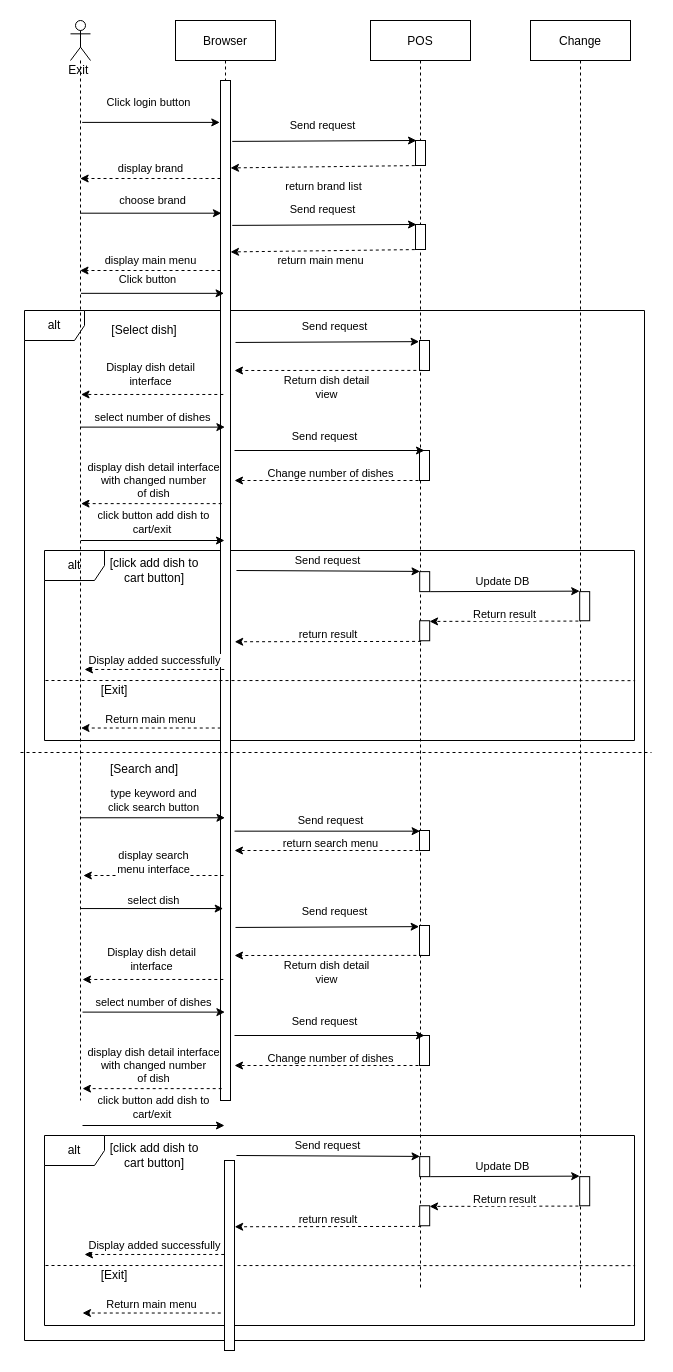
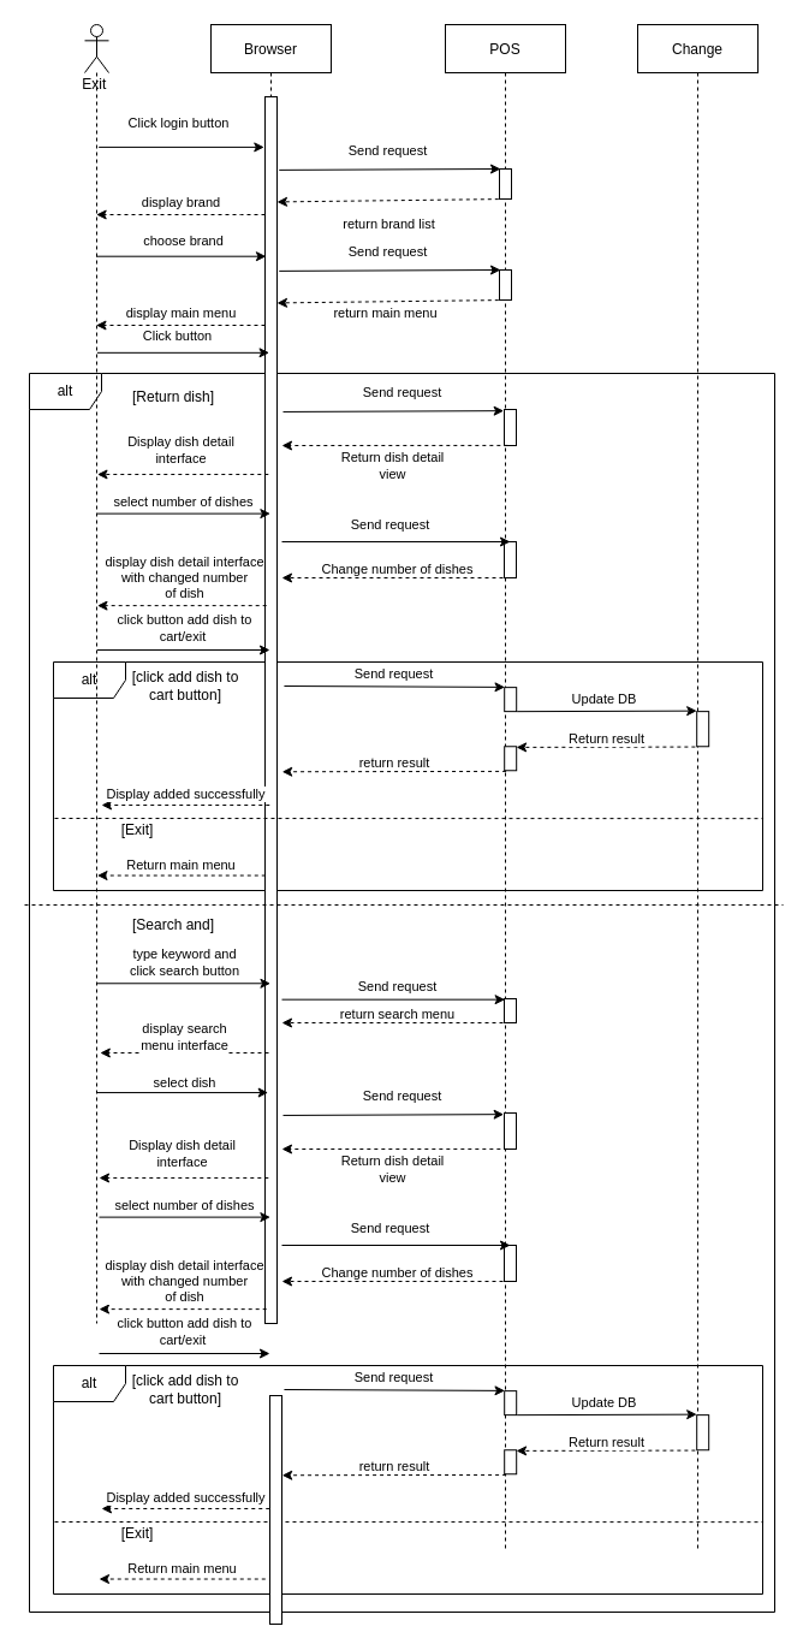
- <mxCell id="24" value="[Select dish]" style="text;html=1;strokeColor=none;fillColor=none;align=center;verticalAlign=middle;whiteSpace=wrap;rounded=0;" parent="1" vertex="1"><mxGeometry x="99" y="320" width="90" height="20" as="geometry" /></mxCell>
+ <mxCell id="24" value="[Return dish]" style="text;html=1;strokeColor=none;fillColor=none;align=center;verticalAlign=middle;whiteSpace=wrap;rounded=0;" parent="1" vertex="1"><mxGeometry x="99" y="320" width="90" height="20" as="geometry" /></mxCell>
